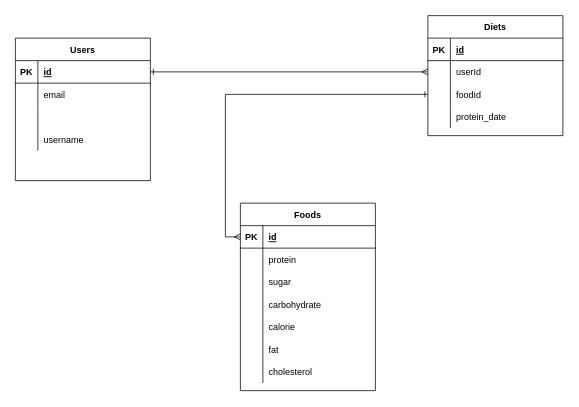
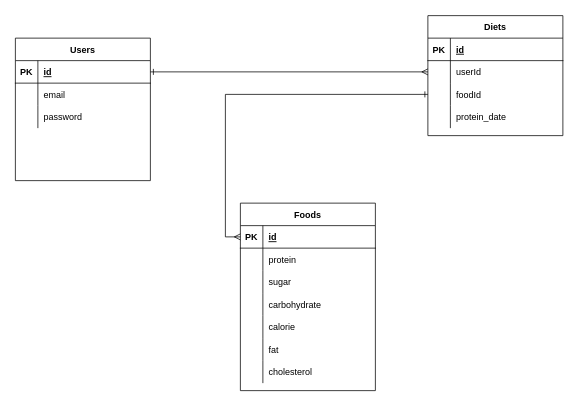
+ <mxCell id="11" value="password" style="shape=partialRectangle;connectable=0;fillColor=none;top=0;left=0;bottom=0;right=0;align=left;spacingLeft=6;overflow=hidden;" parent="9" vertex="1"><mxGeometry x="30" width="150" height="30" as="geometry" /></mxCell>
- <mxCell id="14" value="username" style="shape=partialRectangle;connectable=0;fillColor=none;top=0;left=0;bottom=0;right=0;align=left;spacingLeft=6;overflow=hidden;" parent="12" vertex="1"><mxGeometry x="30" width="150" height="30" as="geometry" /></mxCell>
